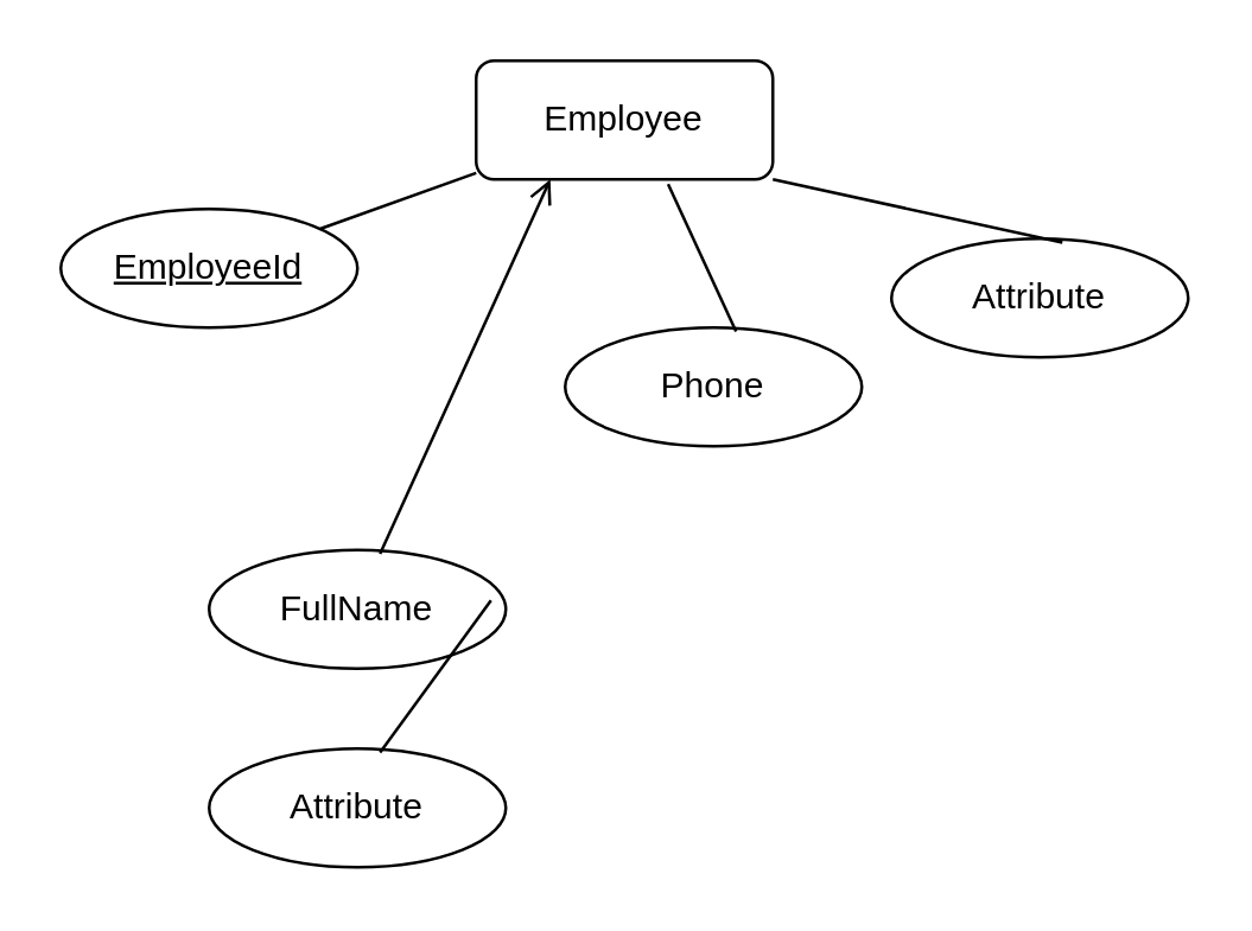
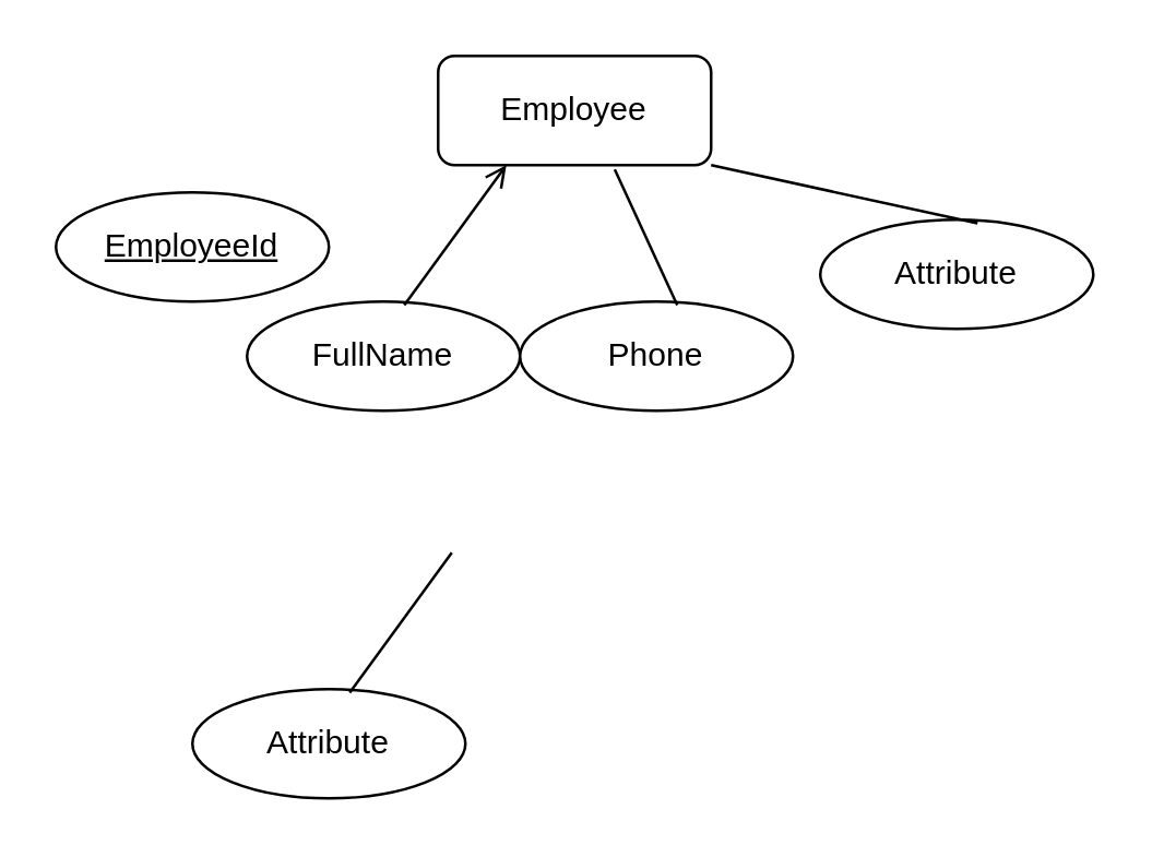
- <mxCell id="4" value="" style="endArrow=none;html=1;rounded=0;" edge="1" parent="1" source="3" target="2"><mxGeometry relative="1" as="geometry"><mxPoint x="330" y="170" as="sourcePoint" /><mxPoint x="490" y="170" as="targetPoint" /></mxGeometry></mxCell>
- <mxCell id="5" value="FullName" style="ellipse;whiteSpace=wrap;html=1;align=center;" vertex="1" parent="1"><mxGeometry x="70" y="185" width="100" height="40" as="geometry" /></mxCell>
+ <mxCell id="5" value="FullName" style="ellipse;whiteSpace=wrap;html=1;align=center;" vertex="1" parent="1"><mxGeometry x="90" y="110" width="100" height="40" as="geometry" /></mxCell>
